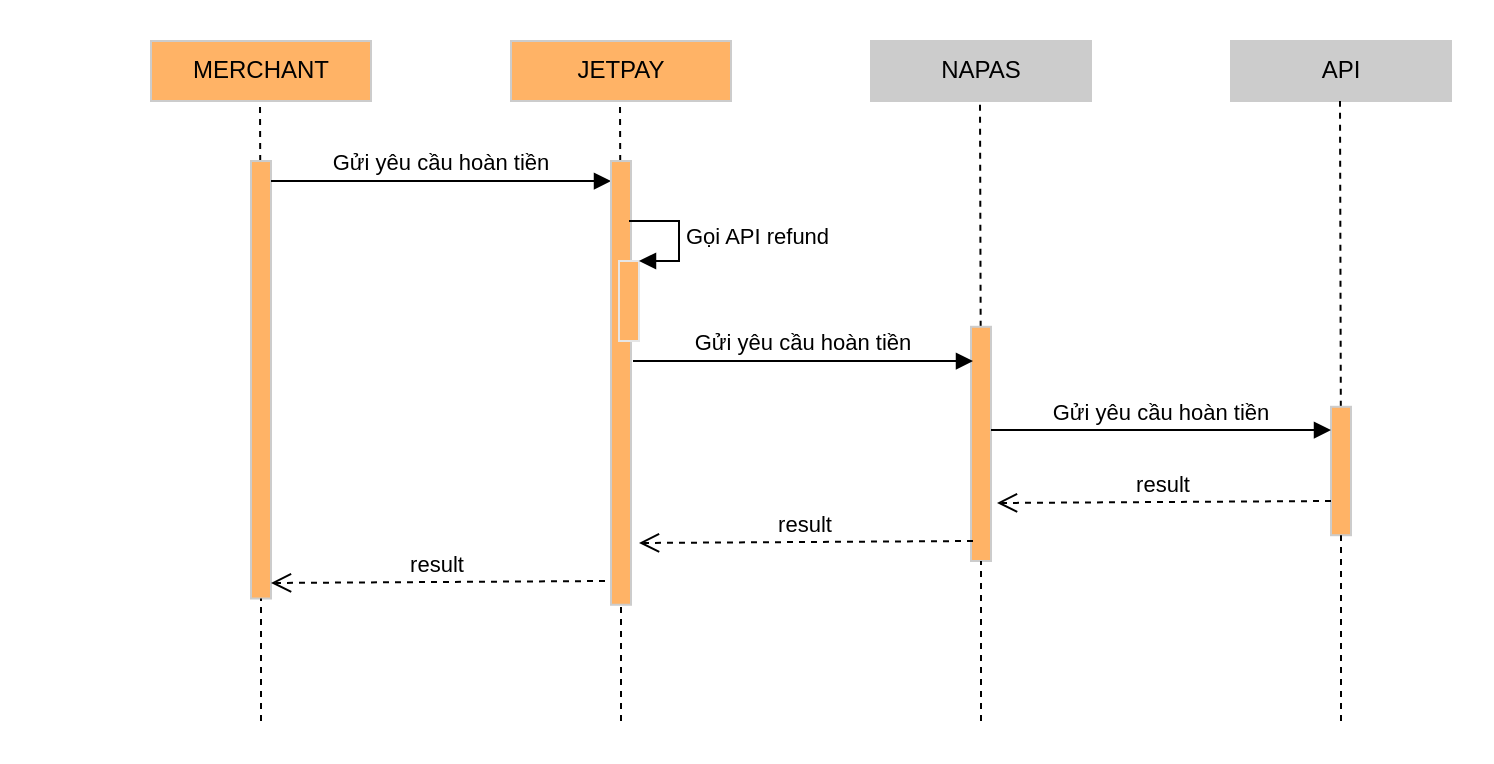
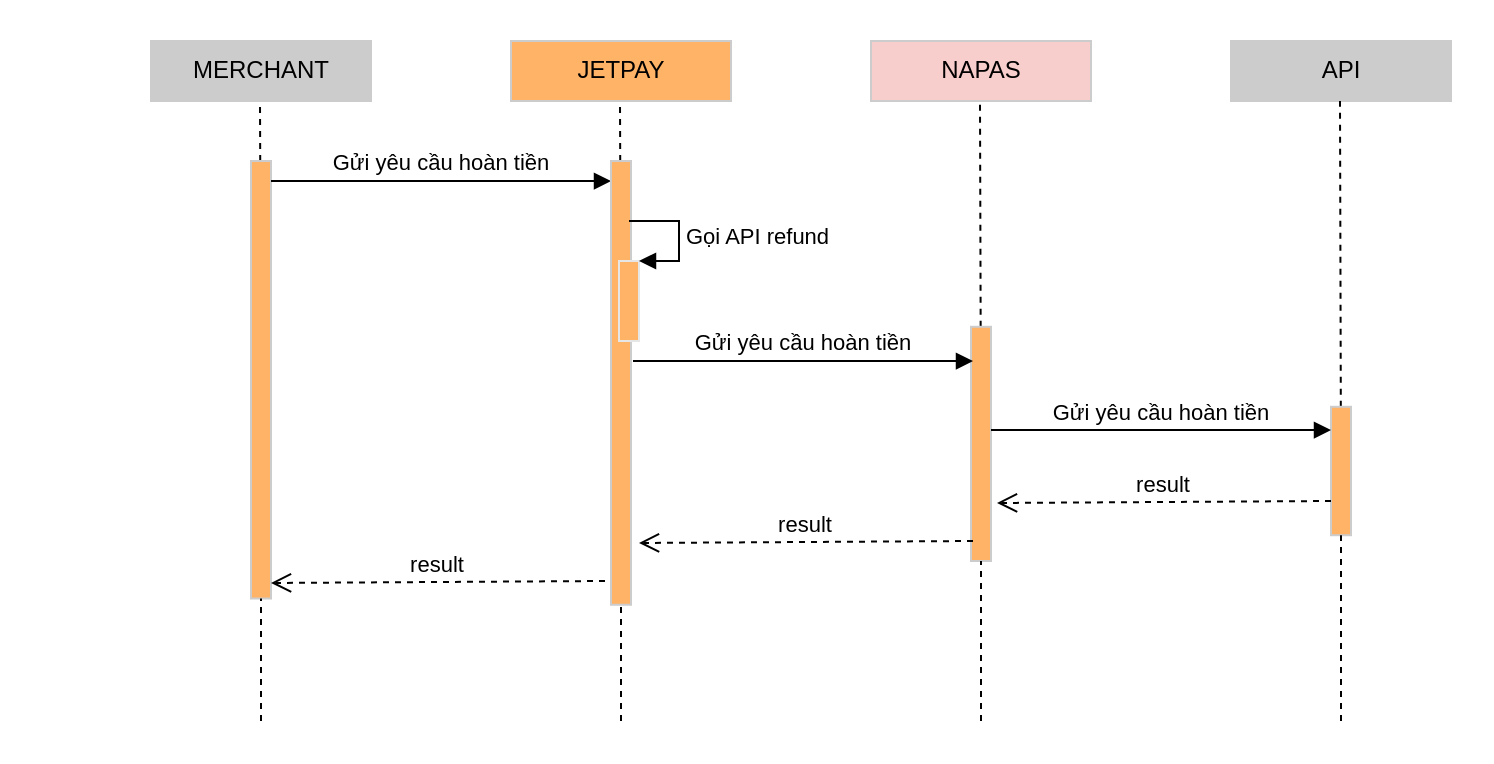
- <mxCell id="2" value="MERCHANT" style="html=1;strokeColor=#CCCCCC;fillColor=#ffb366;" parent="1" vertex="1"><mxGeometry x="75" y="20" width="110" height="30" as="geometry" /></mxCell>
+ <mxCell id="2" value="MERCHANT" style="html=1;strokeColor=#CCCCCC;fillColor=#CCCCCC;" parent="1" vertex="1"><mxGeometry x="75" y="20" width="110" height="30" as="geometry" /></mxCell>
- <mxCell id="4" value="NAPAS" style="html=1;strokeColor=#CCCCCC;fillColor=#CCCCCC;" parent="1" vertex="1"><mxGeometry x="435" y="20" width="110" height="30" as="geometry" /></mxCell>
+ <mxCell id="4" value="NAPAS" style="html=1;strokeColor=#CCCCCC;fillColor=#f8cecc;" parent="1" vertex="1"><mxGeometry x="435" y="20" width="110" height="30" as="geometry" /></mxCell>
